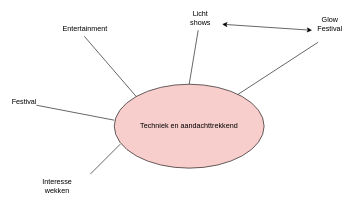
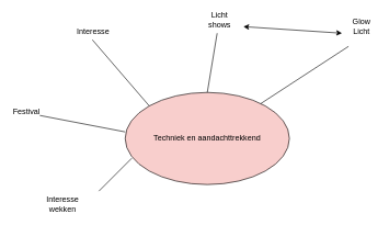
- <mxCell id="4" value="Glow Festival" style="text;html=1;strokeColor=none;fillColor=none;align=center;verticalAlign=middle;whiteSpace=wrap;rounded=0;" vertex="1" parent="1"><mxGeometry x="530" y="30" width="40" height="20" as="geometry" /></mxCell>
+ <mxCell id="4" value="Glow Licht" style="text;html=1;strokeColor=none;fillColor=none;align=center;verticalAlign=middle;whiteSpace=wrap;rounded=0;" vertex="1" parent="1"><mxGeometry x="530" y="30" width="40" height="20" as="geometry" /></mxCell>
- <mxCell id="9" value="Entertainment" style="text;html=1;align=center;verticalAlign=middle;resizable=0;points=[];autosize=1;" vertex="1" parent="1"><mxGeometry x="96" y="37" width="90" height="20" as="geometry" /></mxCell>
+ <mxCell id="9" value="Interesse" style="text;html=1;align=center;verticalAlign=middle;resizable=0;points=[];autosize=1;" vertex="1" parent="1"><mxGeometry x="96" y="37" width="90" height="20" as="geometry" /></mxCell>
